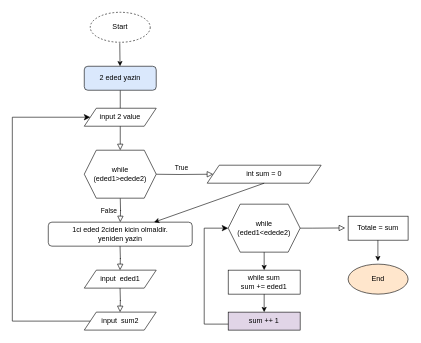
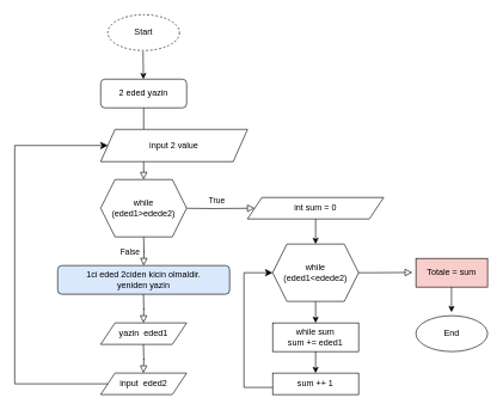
- <mxCell id="3" value="2 eded yazin" style="rounded=1;whiteSpace=wrap;html=1;fontSize=12;glass=0;strokeWidth=1;shadow=0;fillColor=#dae8fc;" parent="1" vertex="1"><mxGeometry x="140" y="110" width="120" height="40" as="geometry" /></mxCell>
+ <mxCell id="3" value="2 eded yazin" style="rounded=1;whiteSpace=wrap;html=1;fontSize=12;glass=0;strokeWidth=1;shadow=0;" parent="1" vertex="1"><mxGeometry x="140" y="110" width="120" height="40" as="geometry" /></mxCell>
- <mxCell id="6" value="input 2 value" style="shape=parallelogram;perimeter=parallelogramPerimeter;whiteSpace=wrap;html=1;fixedSize=1;" vertex="1" parent="1"><mxGeometry x="140" y="180" width="120" height="30" as="geometry" /></mxCell>
+ <mxCell id="6" value="input 2 value" style="shape=parallelogram;perimeter=parallelogramPerimeter;whiteSpace=wrap;html=1;fixedSize=1;" vertex="1" parent="1"><mxGeometry x="140" y="180" width="205" height="45" as="geometry" /></mxCell>
- <mxCell id="16" value="" style="endArrow=classic;html=1;rounded=0;exitX=0.5;exitY=1;exitDx=0;exitDy=0;" edge="1" parent="1" source="8" target="9"><mxGeometry width="50" height="50" relative="1" as="geometry"><mxPoint x="360" y="360" as="sourcePoint" /><mxPoint x="410" y="310" as="targetPoint" /></mxGeometry></mxCell>
+ <mxCell id="16" value="" style="endArrow=classic;html=1;rounded=0;exitX=0.5;exitY=1;exitDx=0;exitDy=0;" edge="1" parent="1" source="8" target="15"><mxGeometry width="50" height="50" relative="1" as="geometry"><mxPoint x="360" y="360" as="sourcePoint" /><mxPoint x="410" y="310" as="targetPoint" /></mxGeometry></mxCell>
- <mxCell id="23" value="Totale = sum" style="rounded=0;whiteSpace=wrap;html=1;" vertex="1" parent="1"><mxGeometry x="580" y="360" width="100" height="40" as="geometry" /></mxCell>
+ <mxCell id="23" value="Totale = sum" style="rounded=0;whiteSpace=wrap;html=1;fillColor=#f8cecc;" vertex="1" parent="1"><mxGeometry x="580" y="360" width="100" height="40" as="geometry" /></mxCell>
- <mxCell id="9" value="1ci eded 2ciden kicin olmaldir.&lt;br&gt;yeniden yazin" style="rounded=1;whiteSpace=wrap;html=1;fontSize=12;glass=0;strokeWidth=1;shadow=0;" vertex="1" parent="1"><mxGeometry x="80" y="370" width="240" height="40" as="geometry" /></mxCell>
+ <mxCell id="9" value="1ci eded 2ciden kicin olmaldir.&lt;br&gt;yeniden yazin" style="rounded=1;whiteSpace=wrap;html=1;fontSize=12;glass=0;strokeWidth=1;shadow=0;fillColor=#dae8fc;" vertex="1" parent="1"><mxGeometry x="80" y="370" width="240" height="40" as="geometry" /></mxCell>
- <mxCell id="10" value="input&amp;nbsp; eded1" style="shape=parallelogram;perimeter=parallelogramPerimeter;whiteSpace=wrap;html=1;fixedSize=1;" vertex="1" parent="1"><mxGeometry x="140" y="450" width="120" height="30" as="geometry" /></mxCell>
+ <mxCell id="10" value="yazin&amp;nbsp; eded1" style="shape=parallelogram;perimeter=parallelogramPerimeter;whiteSpace=wrap;html=1;fixedSize=1;" vertex="1" parent="1"><mxGeometry x="140" y="450" width="120" height="30" as="geometry" /></mxCell>
- <mxCell id="25" value="End" style="ellipse;whiteSpace=wrap;html=1;fillColor=#ffe6cc;" vertex="1" parent="1"><mxGeometry x="580" y="440" width="100" height="50" as="geometry" /></mxCell>
+ <mxCell id="25" value="End" style="ellipse;whiteSpace=wrap;html=1;" vertex="1" parent="1"><mxGeometry x="580" y="440" width="100" height="50" as="geometry" /></mxCell>
- <mxCell id="13" value="input&amp;nbsp; sum2" style="shape=parallelogram;perimeter=parallelogramPerimeter;whiteSpace=wrap;html=1;fixedSize=1;" vertex="1" parent="1"><mxGeometry x="140" y="520" width="120" height="30" as="geometry" /></mxCell>
+ <mxCell id="13" value="input&amp;nbsp; eded2" style="shape=parallelogram;perimeter=parallelogramPerimeter;whiteSpace=wrap;html=1;fixedSize=1;" vertex="1" parent="1"><mxGeometry x="140" y="520" width="120" height="30" as="geometry" /></mxCell>
- <mxCell id="20" value="sum ++ 1" style="rounded=0;whiteSpace=wrap;html=1;fillColor=#e1d5e7;" vertex="1" parent="1"><mxGeometry x="380" y="520" width="120" height="30" as="geometry" /></mxCell>
+ <mxCell id="20" value="sum ++ 1" style="rounded=0;whiteSpace=wrap;html=1;" vertex="1" parent="1"><mxGeometry x="380" y="520" width="120" height="30" as="geometry" /></mxCell>
